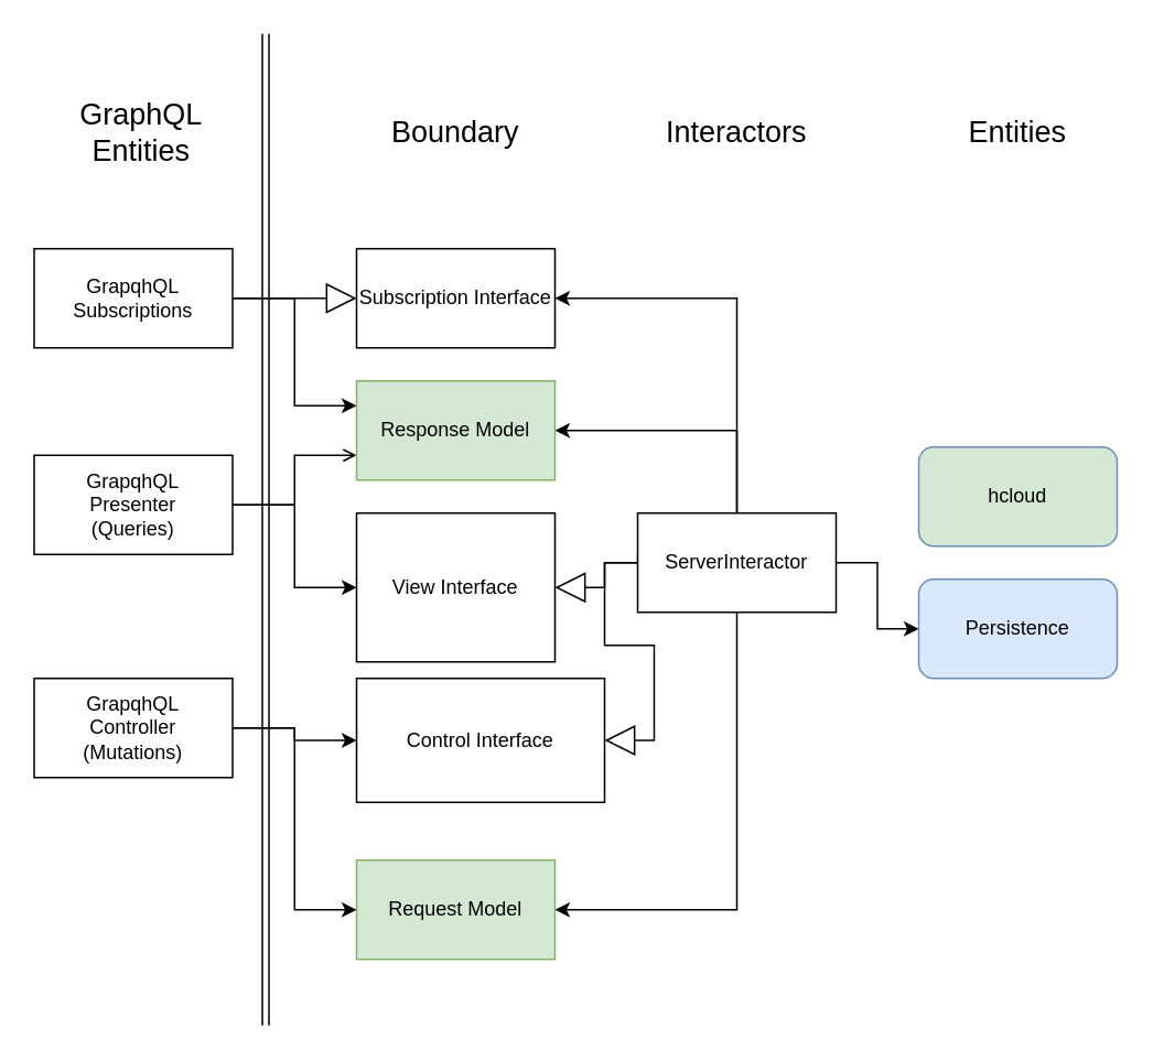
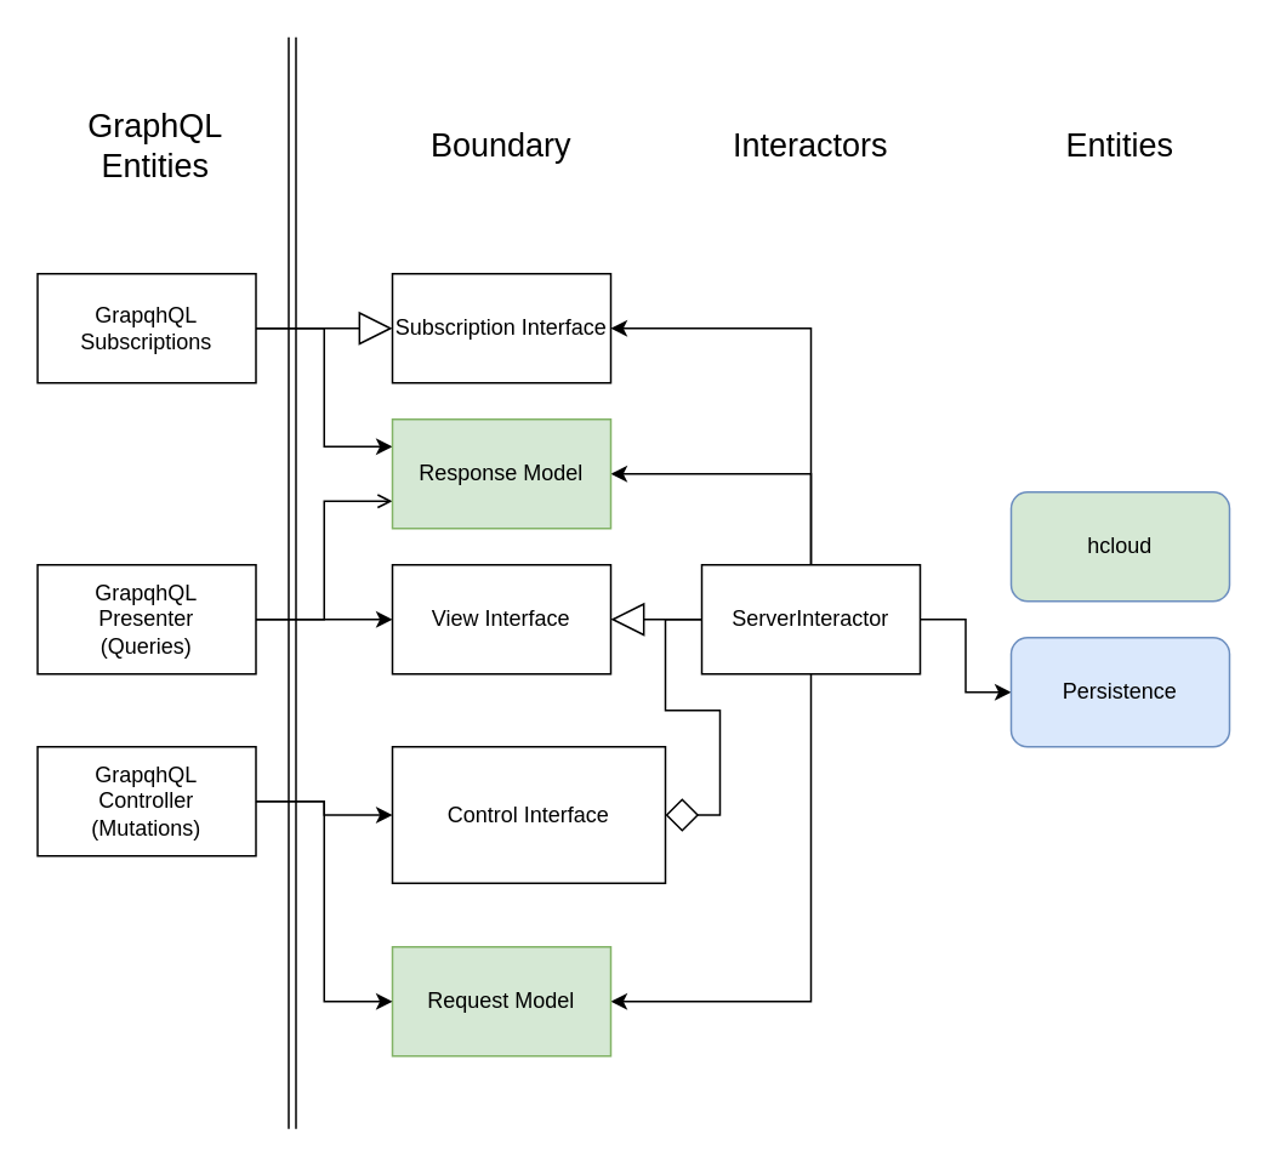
- <mxCell id="17" value="GrapqhQL&lt;br style=&quot;font-size: 12px&quot;&gt;Presenter&lt;br style=&quot;font-size: 12px&quot;&gt;&lt;font style=&quot;font-size: 12px&quot;&gt;(Queries)&lt;/font&gt;" style="rounded=0;whiteSpace=wrap;html=1;fontSize=12;" vertex="1" parent="1"><mxGeometry x="20" y="275" width="120" height="60" as="geometry" /></mxCell>
+ <mxCell id="17" value="GrapqhQL&lt;br style=&quot;font-size: 12px&quot;&gt;Presenter&lt;br style=&quot;font-size: 12px&quot;&gt;&lt;font style=&quot;font-size: 12px&quot;&gt;(Queries)&lt;/font&gt;" style="rounded=0;whiteSpace=wrap;html=1;fontSize=12;" vertex="1" parent="1"><mxGeometry x="20" y="310" width="120" height="60" as="geometry" /></mxCell>
- <mxCell id="28" value="View Interface" style="rounded=0;whiteSpace=wrap;html=1;fontSize=12;" vertex="1" parent="1"><mxGeometry x="215" y="310" width="120" height="90" as="geometry" /></mxCell>
+ <mxCell id="28" value="View Interface" style="rounded=0;whiteSpace=wrap;html=1;fontSize=12;" vertex="1" parent="1"><mxGeometry x="215" y="310" width="120" height="60" as="geometry" /></mxCell>
- <mxCell id="5" style="edgeStyle=orthogonalEdgeStyle;rounded=0;orthogonalLoop=1;jettySize=auto;html=1;exitX=0;exitY=0.5;exitDx=0;exitDy=0;entryX=1;entryY=0.5;entryDx=0;entryDy=0;endArrow=block;endFill=0;endSize=16;strokeWidth=1;fontSize=12;" edge="1" parent="1" source="8" target="26"><mxGeometry relative="1" as="geometry" /></mxCell>
+ <mxCell id="5" style="edgeStyle=orthogonalEdgeStyle;rounded=0;orthogonalLoop=1;jettySize=auto;html=1;exitX=0;exitY=0.5;exitDx=0;exitDy=0;entryX=1;entryY=0.5;entryDx=0;entryDy=0;endArrow=diamond;endFill=0;endSize=16;strokeWidth=1;fontSize=12;" edge="1" parent="1" source="8" target="26"><mxGeometry relative="1" as="geometry" /></mxCell>
